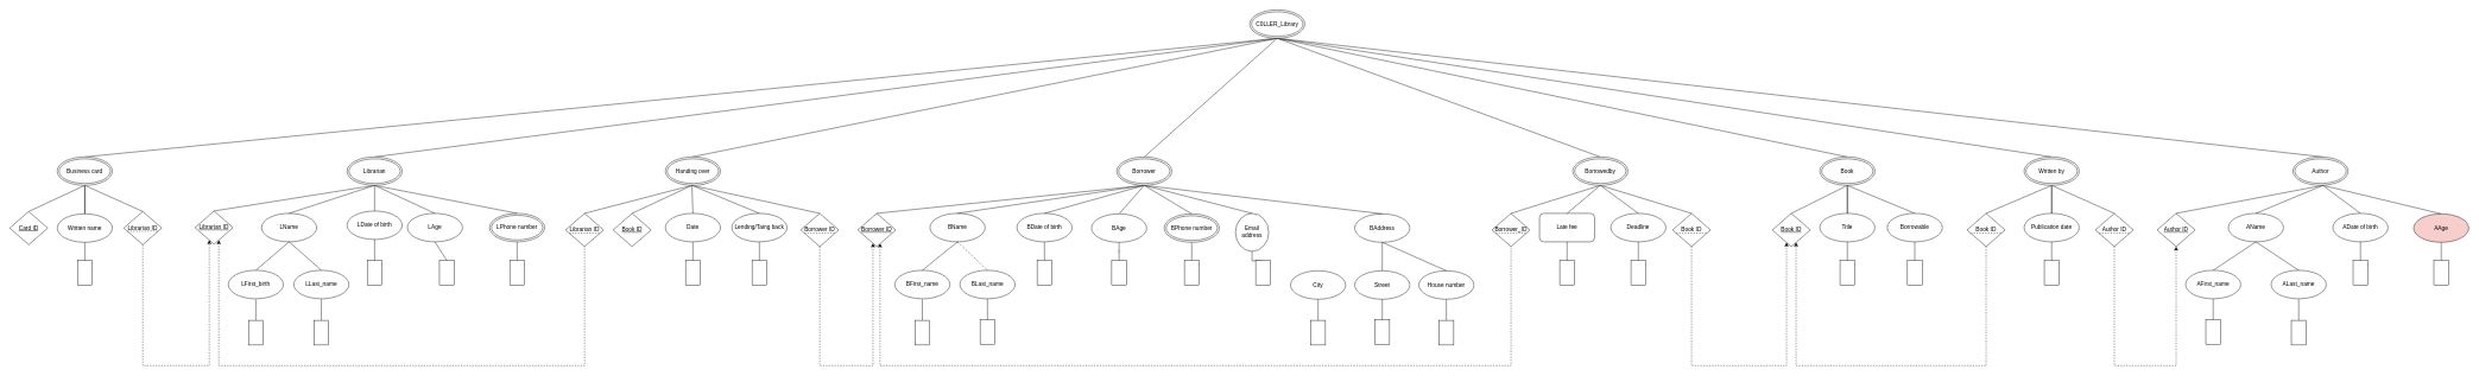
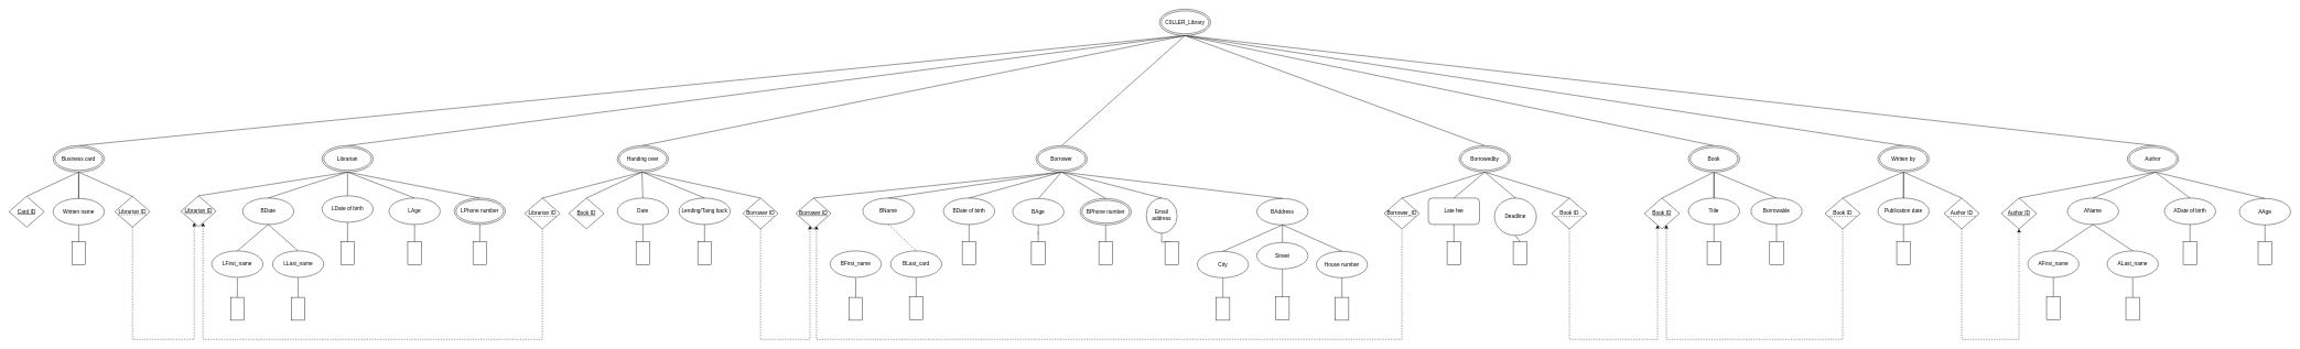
- <mxCell id="10" value="LName" style="ellipse;whiteSpace=wrap;html=1;" parent="1" vertex="1"><mxGeometry x="550" y="449" width="116" height="60" as="geometry" /></mxCell>
+ <mxCell id="10" value="BDate" style="ellipse;whiteSpace=wrap;html=1;" parent="1" vertex="1"><mxGeometry x="550" y="449" width="116" height="60" as="geometry" /></mxCell>
- <mxCell id="23" value="LAge" style="ellipse;whiteSpace=wrap;html=1;" parent="1" vertex="1"><mxGeometry x="857" y="449" width="116" height="60" as="geometry" /></mxCell>
+ <mxCell id="23" value="LAge" style="ellipse;whiteSpace=wrap;html=1;" parent="1" vertex="1"><mxGeometry x="882" y="449" width="116" height="60" as="geometry" /></mxCell>
- <mxCell id="86" value="Deadline" style="ellipse;whiteSpace=wrap;html=1;" parent="1" vertex="1"><mxGeometry x="3390" y="449" width="116" height="60" as="geometry" /></mxCell>
+ <mxCell id="86" value="Deadline" style="ellipse;whiteSpace=wrap;html=1;" parent="1" vertex="1"><mxGeometry x="3390" y="449" width="95" height="85" as="geometry" /></mxCell>
- <mxCell id="126" value="AAge" style="ellipse;whiteSpace=wrap;html=1;fillColor=#f8cecc;" parent="1" vertex="1"><mxGeometry x="5080" y="450" width="116" height="60" as="geometry" /></mxCell>
+ <mxCell id="126" value="AAge" style="ellipse;whiteSpace=wrap;html=1;" parent="1" vertex="1"><mxGeometry x="5080" y="450" width="116" height="60" as="geometry" /></mxCell>
- <mxCell id="53" value="" style="endArrow=none;html=1;rounded=0;entryX=0.5;entryY=1;entryDx=0;entryDy=0;exitX=0.5;exitY=0;exitDx=0;exitDy=0;" parent="1" source="52" target="50" edge="1"><mxGeometry width="50" height="50" relative="1" as="geometry"><mxPoint x="2053" y="799.5" as="sourcePoint" /><mxPoint x="2103" y="749.5" as="targetPoint" /></mxGeometry></mxCell>
+ <mxCell id="67" value="" style="endArrow=none;html=1;rounded=0;entryX=0.5;entryY=1;entryDx=0;entryDy=0;exitX=0.5;exitY=0;exitDx=0;exitDy=0;" parent="1" source="66" target="64" edge="1"><mxGeometry width="50" height="50" relative="1" as="geometry"><mxPoint x="2329" y="801.5" as="sourcePoint" /><mxPoint x="2379" y="751.5" as="targetPoint" /></mxGeometry></mxCell>
- <mxCell id="19" value="LFirst_birth" style="ellipse;whiteSpace=wrap;html=1;" parent="1" vertex="1"><mxGeometry x="480" y="569" width="116" height="60" as="geometry" /></mxCell>
+ <mxCell id="19" value="LFirst_name" style="ellipse;whiteSpace=wrap;html=1;" parent="1" vertex="1"><mxGeometry x="480" y="569" width="116" height="60" as="geometry" /></mxCell>
- <mxCell id="51" value="BLast_name" style="ellipse;whiteSpace=wrap;html=1;" parent="1" vertex="1"><mxGeometry x="2020" y="569" width="116" height="60" as="geometry" /></mxCell>
+ <mxCell id="51" value="BLast_card" style="ellipse;whiteSpace=wrap;html=1;" parent="1" vertex="1"><mxGeometry x="2020" y="569" width="116" height="60" as="geometry" /></mxCell>
- <mxCell id="69" value="Street" style="ellipse;whiteSpace=wrap;html=1;" parent="1" vertex="1"><mxGeometry x="2851" y="570" width="116" height="60" as="geometry" /></mxCell>
+ <mxCell id="69" value="Street" style="ellipse;whiteSpace=wrap;html=1;" parent="1" vertex="1"><mxGeometry x="2851" y="550" width="116" height="60" as="geometry" /></mxCell>
